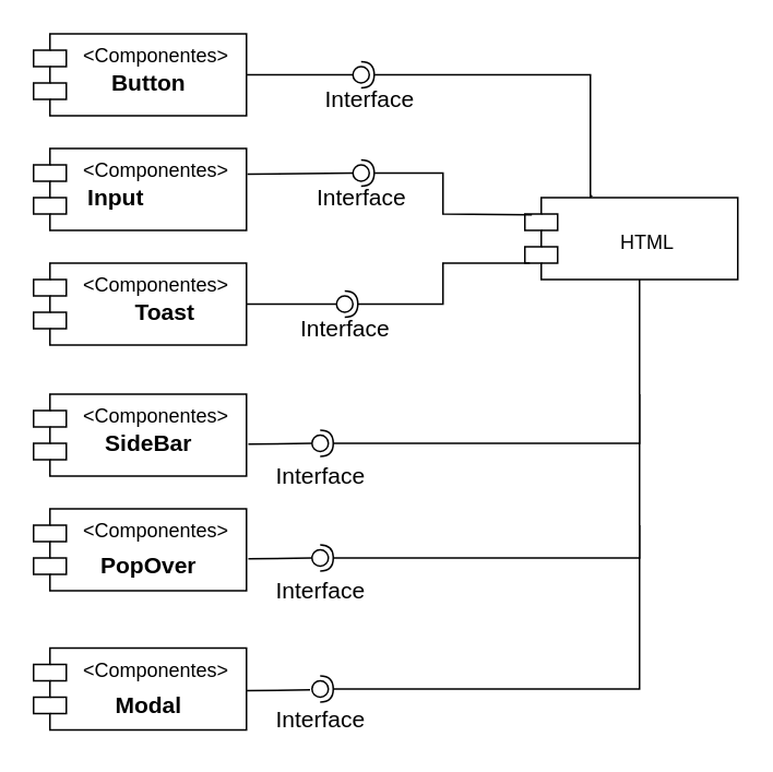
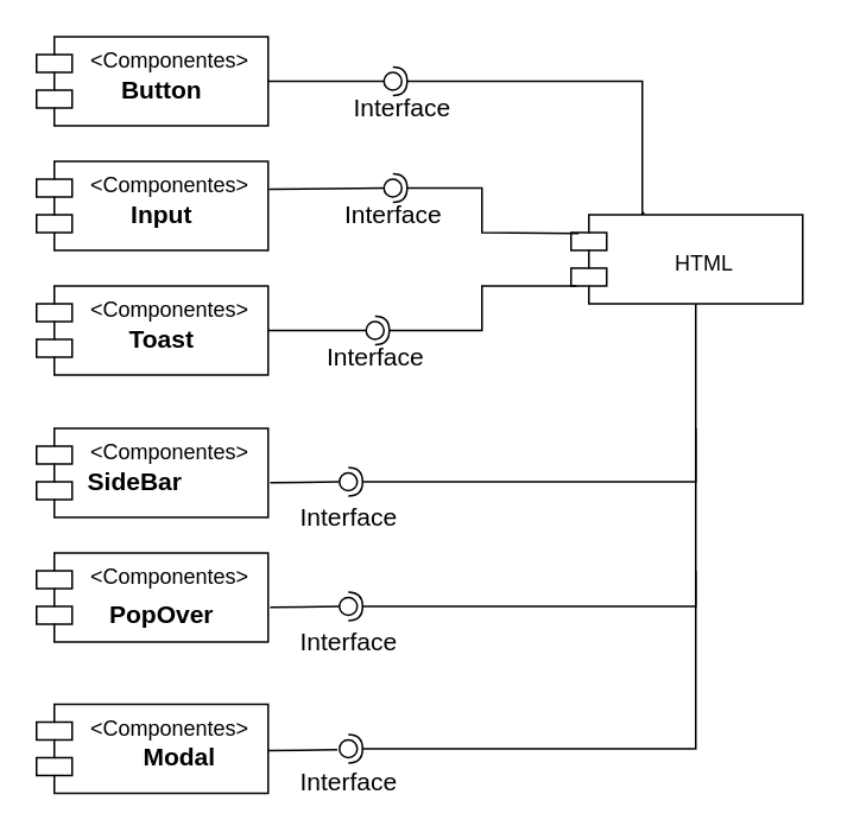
- <mxCell id="5" value="Input" style="text;html=1;align=center;verticalAlign=middle;resizable=0;points=[];autosize=1;strokeColor=none;fillColor=none;fontStyle=1;fontSize=14;" parent="1" vertex="1"><mxGeometry x="45" y="110" width="50" height="20" as="geometry" /></mxCell>
+ <mxCell id="5" value="Input" style="text;html=1;align=center;verticalAlign=middle;resizable=0;points=[];autosize=1;strokeColor=none;fillColor=none;fontStyle=1;fontSize=14;" parent="1" vertex="1"><mxGeometry x="65" y="110" width="50" height="20" as="geometry" /></mxCell>
- <mxCell id="7" value="Toast" style="text;html=1;align=center;verticalAlign=middle;resizable=0;points=[];autosize=1;strokeColor=none;fillColor=none;fontStyle=1;fontSize=14;" parent="1" vertex="1"><mxGeometry x="75" y="180" width="50" height="20" as="geometry" /></mxCell>
+ <mxCell id="7" value="Toast" style="text;html=1;align=center;verticalAlign=middle;resizable=0;points=[];autosize=1;strokeColor=none;fillColor=none;fontStyle=1;fontSize=14;" parent="1" vertex="1"><mxGeometry x="65" y="180" width="50" height="20" as="geometry" /></mxCell>
- <mxCell id="9" value="SideBar" style="text;html=1;align=center;verticalAlign=middle;resizable=0;points=[];autosize=1;strokeColor=none;fillColor=none;fontStyle=1;fontSize=14;" parent="1" vertex="1"><mxGeometry x="55" y="260" width="70" height="20" as="geometry" /></mxCell>
+ <mxCell id="9" value="SideBar" style="text;html=1;align=center;verticalAlign=middle;resizable=0;points=[];autosize=1;strokeColor=none;fillColor=none;fontStyle=1;fontSize=14;" parent="1" vertex="1"><mxGeometry x="40" y="260" width="70" height="20" as="geometry" /></mxCell>
- <mxCell id="34" value="Modal" style="text;html=1;align=center;verticalAlign=middle;resizable=0;points=[];autosize=1;strokeColor=none;fillColor=none;fontStyle=1;fontSize=14;" vertex="1" parent="1"><mxGeometry x="60" y="420" width="60" height="20" as="geometry" /></mxCell>
+ <mxCell id="34" value="Modal" style="text;html=1;align=center;verticalAlign=middle;resizable=0;points=[];autosize=1;strokeColor=none;fillColor=none;fontStyle=1;fontSize=14;" vertex="1" parent="1"><mxGeometry x="70" y="415" width="60" height="20" as="geometry" /></mxCell>
